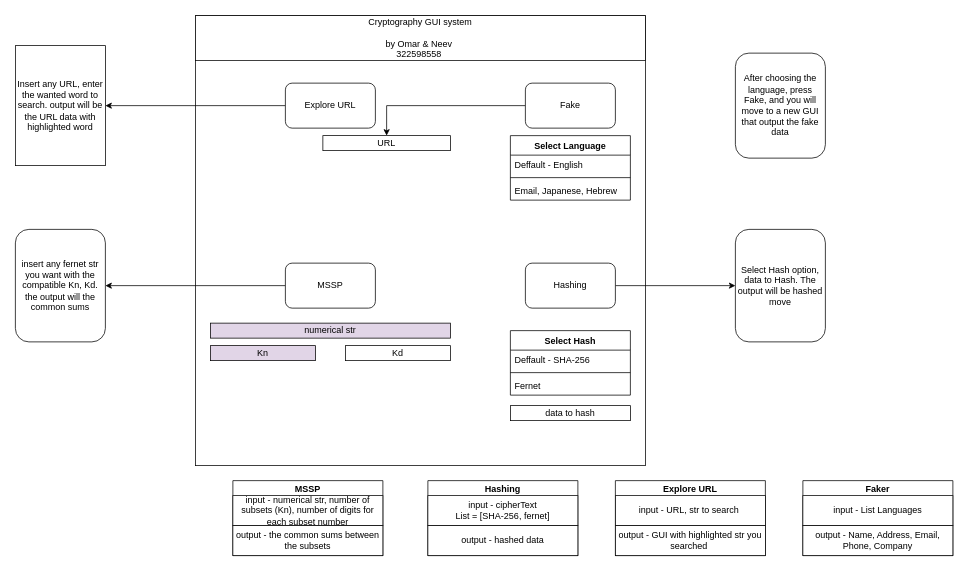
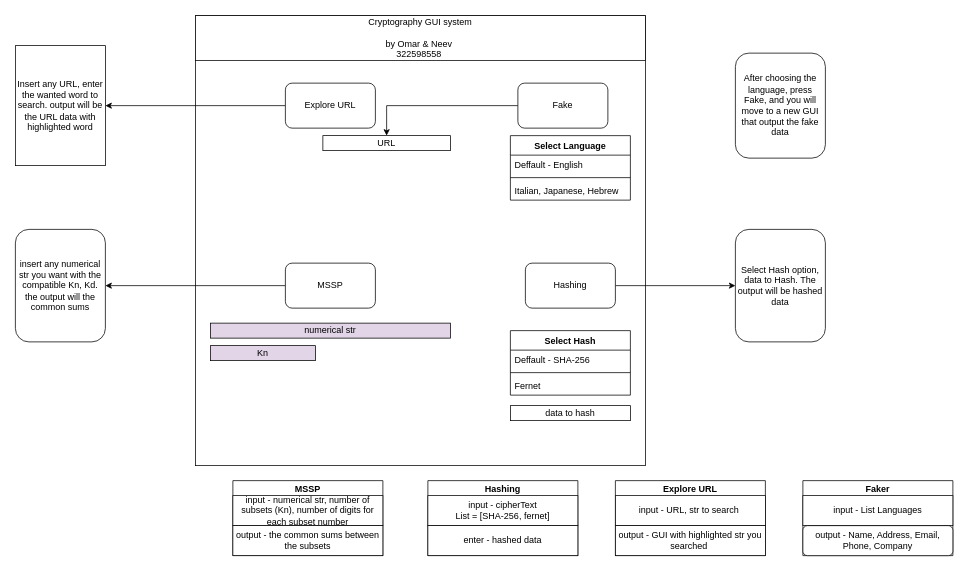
- <mxCell id="8" value="Fake" style="rounded=1;whiteSpace=wrap;html=1;" vertex="1" parent="1"><mxGeometry x="700" y="110" width="120" height="60" as="geometry" /></mxCell>
+ <mxCell id="8" value="Fake" style="rounded=1;whiteSpace=wrap;html=1;" vertex="1" parent="1"><mxGeometry x="690" y="110" width="120" height="60" as="geometry" /></mxCell>
- <mxCell id="12" value="Email, Japanese, Hebrew" style="text;strokeColor=none;fillColor=none;align=left;verticalAlign=top;spacingLeft=4;spacingRight=4;overflow=hidden;rotatable=0;points=[[0,0.5],[1,0.5]];portConstraint=eastwest;whiteSpace=wrap;html=1;" vertex="1" parent="9"><mxGeometry y="60" width="160" height="26" as="geometry" /></mxCell>
+ <mxCell id="12" value="Italian, Japanese, Hebrew" style="text;strokeColor=none;fillColor=none;align=left;verticalAlign=top;spacingLeft=4;spacingRight=4;overflow=hidden;rotatable=0;points=[[0,0.5],[1,0.5]];portConstraint=eastwest;whiteSpace=wrap;html=1;" vertex="1" parent="9"><mxGeometry y="60" width="160" height="26" as="geometry" /></mxCell>
- <mxCell id="40" value="insert any fernet str you want with the compatible Kn, Kd. the output will the common sums" style="rounded=1;whiteSpace=wrap;html=1;" vertex="1" parent="1"><mxGeometry x="20" y="305" width="120" height="150" as="geometry" /></mxCell>
+ <mxCell id="40" value="insert any numerical str you want with the compatible Kn, Kd. the output will the common sums" style="rounded=1;whiteSpace=wrap;html=1;" vertex="1" parent="1"><mxGeometry x="20" y="305" width="120" height="150" as="geometry" /></mxCell>
- <mxCell id="30" value="Select Hash option, data to Hash. The output will be hashed move" style="rounded=1;whiteSpace=wrap;html=1;" vertex="1" parent="1"><mxGeometry x="980" y="305" width="120" height="150" as="geometry" /></mxCell>
+ <mxCell id="30" value="Select Hash option, data to Hash. The output will be hashed data" style="rounded=1;whiteSpace=wrap;html=1;" vertex="1" parent="1"><mxGeometry x="980" y="305" width="120" height="150" as="geometry" /></mxCell>
- <mxCell id="38" value="Kd" style="html=1;whiteSpace=wrap;" vertex="1" parent="1"><mxGeometry x="460" y="460" width="140" height="20" as="geometry" /></mxCell>
- <mxCell id="22" value="output - hashed data" style="whiteSpace=wrap;html=1;" vertex="1" parent="20"><mxGeometry y="60" width="200" height="40" as="geometry" /></mxCell>
+ <mxCell id="22" value="enter - hashed data" style="whiteSpace=wrap;html=1;" vertex="1" parent="20"><mxGeometry y="60" width="200" height="40" as="geometry" /></mxCell>
- <mxCell id="5" value="output - Name, Address, Email, Phone, Company" style="whiteSpace=wrap;html=1;" vertex="1" parent="3"><mxGeometry y="60" width="200" height="40" as="geometry" /></mxCell>
+ <mxCell id="5" value="output - Name, Address, Email, Phone, Company" style="whiteSpace=wrap;html=1;rounded=1;" vertex="1" parent="3"><mxGeometry y="60" width="200" height="40" as="geometry" /></mxCell>
